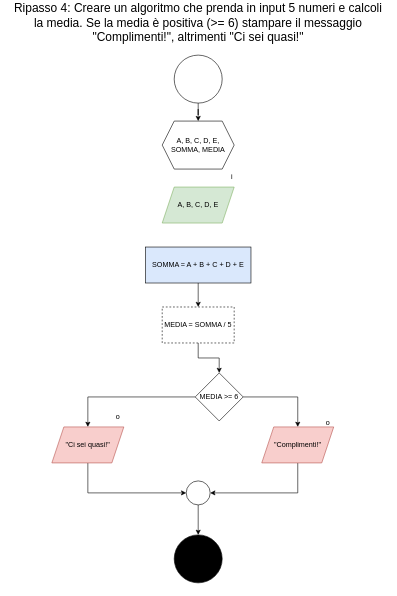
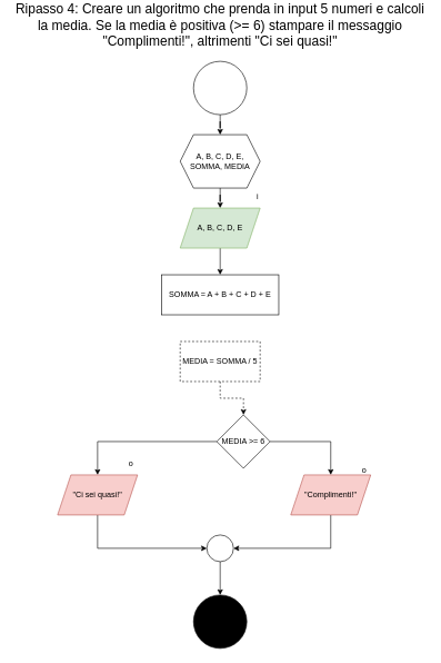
+ <mxCell id="5" value="" style="edgeStyle=orthogonalEdgeStyle;rounded=0;orthogonalLoop=1;jettySize=auto;html=1;" edge="1" parent="1" source="6" target="8"><mxGeometry relative="1" as="geometry" /></mxCell>
+ <mxCell id="7" value="" style="edgeStyle=orthogonalEdgeStyle;rounded=0;orthogonalLoop=1;jettySize=auto;html=1;" edge="1" parent="1" source="8" target="11"><mxGeometry relative="1" as="geometry" /></mxCell>
- <mxCell id="11" value="SOMMA = A + B + C + D + E" style="whiteSpace=wrap;html=1;fillColor=#dae8fc;" vertex="1" parent="1"><mxGeometry x="242" y="410" width="176" height="60" as="geometry" /></mxCell>
+ <mxCell id="11" value="SOMMA = A + B + C + D + E" style="whiteSpace=wrap;html=1;" vertex="1" parent="1"><mxGeometry x="242" y="410" width="176" height="60" as="geometry" /></mxCell>
- <mxCell id="10" value="" style="edgeStyle=orthogonalEdgeStyle;rounded=0;orthogonalLoop=1;jettySize=auto;html=1;" edge="1" parent="1" source="11" target="13"><mxGeometry relative="1" as="geometry" /></mxCell>
- <mxCell id="12" value="" style="edgeStyle=orthogonalEdgeStyle;rounded=0;orthogonalLoop=1;jettySize=auto;html=1;" edge="1" parent="1" source="13" target="16"><mxGeometry relative="1" as="geometry" /></mxCell>
+ <mxCell id="12" value="" style="edgeStyle=orthogonalEdgeStyle;rounded=0;orthogonalLoop=1;jettySize=auto;html=1;dashed=1;" edge="1" parent="1" source="13" target="16"><mxGeometry relative="1" as="geometry" /></mxCell>
